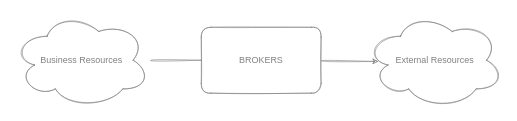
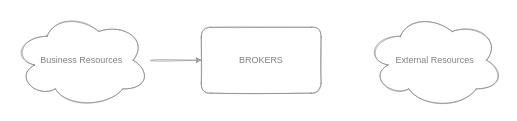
- <mxCell id="2" style="edgeStyle=none;html=1;sketch=1;curved=1;labelBackgroundColor=#808080;strokeColor=#808080;endArrow=none;" parent="1" source="3" target="5" edge="1"><mxGeometry relative="1" as="geometry" /></mxCell>
+ <mxCell id="2" style="edgeStyle=none;html=1;sketch=1;curved=1;labelBackgroundColor=#808080;strokeColor=#808080;" parent="1" source="3" target="5" edge="1"><mxGeometry relative="1" as="geometry" /></mxCell>
- <mxCell id="4" style="edgeStyle=none;html=1;entryX=0.087;entryY=0.513;entryDx=0;entryDy=0;entryPerimeter=0;sketch=1;curved=1;labelBackgroundColor=#808080;strokeColor=#808080;" parent="1" source="5" target="6" edge="1"><mxGeometry relative="1" as="geometry" /></mxCell>
